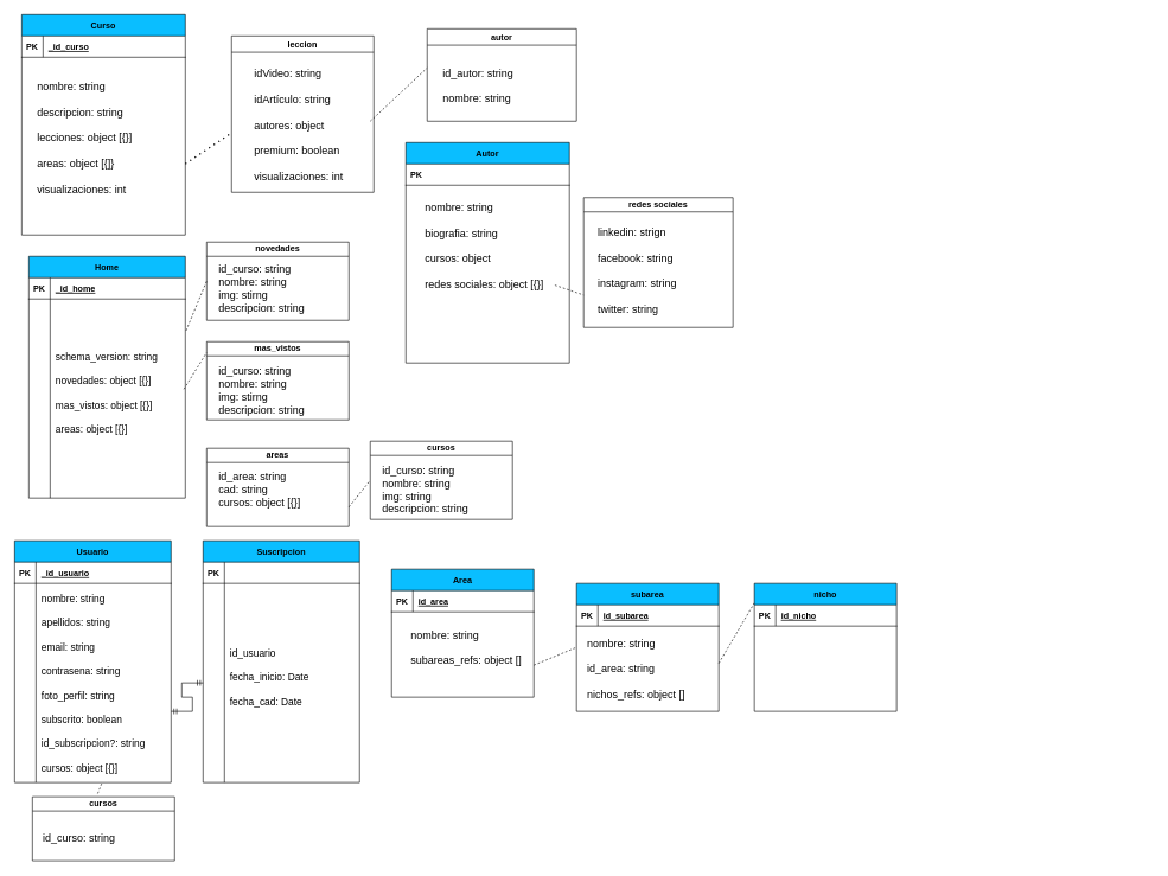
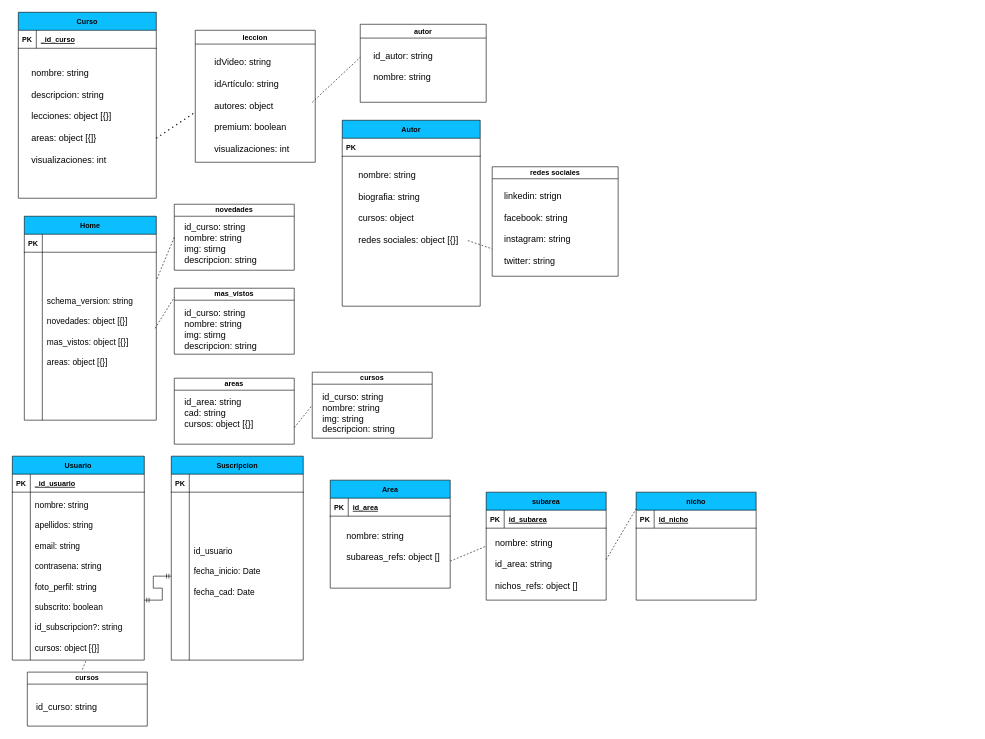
- <mxCell id="18" value="id_autor: string&lt;br&gt;&lt;br&gt;nombre: string" style="text;html=1;strokeColor=none;fillColor=none;align=left;verticalAlign=middle;whiteSpace=wrap;rounded=0;fontSize=15;" vertex="1" parent="17"><mxGeometry x="20" y="45" width="180" height="70" as="geometry" /></mxCell>
+ <mxCell id="18" value="id_autor: string&lt;br&gt;&lt;br&gt;nombre: string" style="text;html=1;strokeColor=none;fillColor=none;align=left;verticalAlign=middle;whiteSpace=wrap;rounded=0;fontSize=15;" vertex="1" parent="17"><mxGeometry x="20" y="35" width="180" height="70" as="geometry" /></mxCell>
- <mxCell id="5" value="_id_home" style="shape=partialRectangle;overflow=hidden;connectable=0;fillColor=none;top=0;left=0;bottom=0;right=0;align=left;spacingLeft=6;fontStyle=5;" parent="3" vertex="1"><mxGeometry x="30" width="190" height="30" as="geometry"><mxRectangle width="190" height="30" as="alternateBounds" /></mxGeometry></mxCell>
